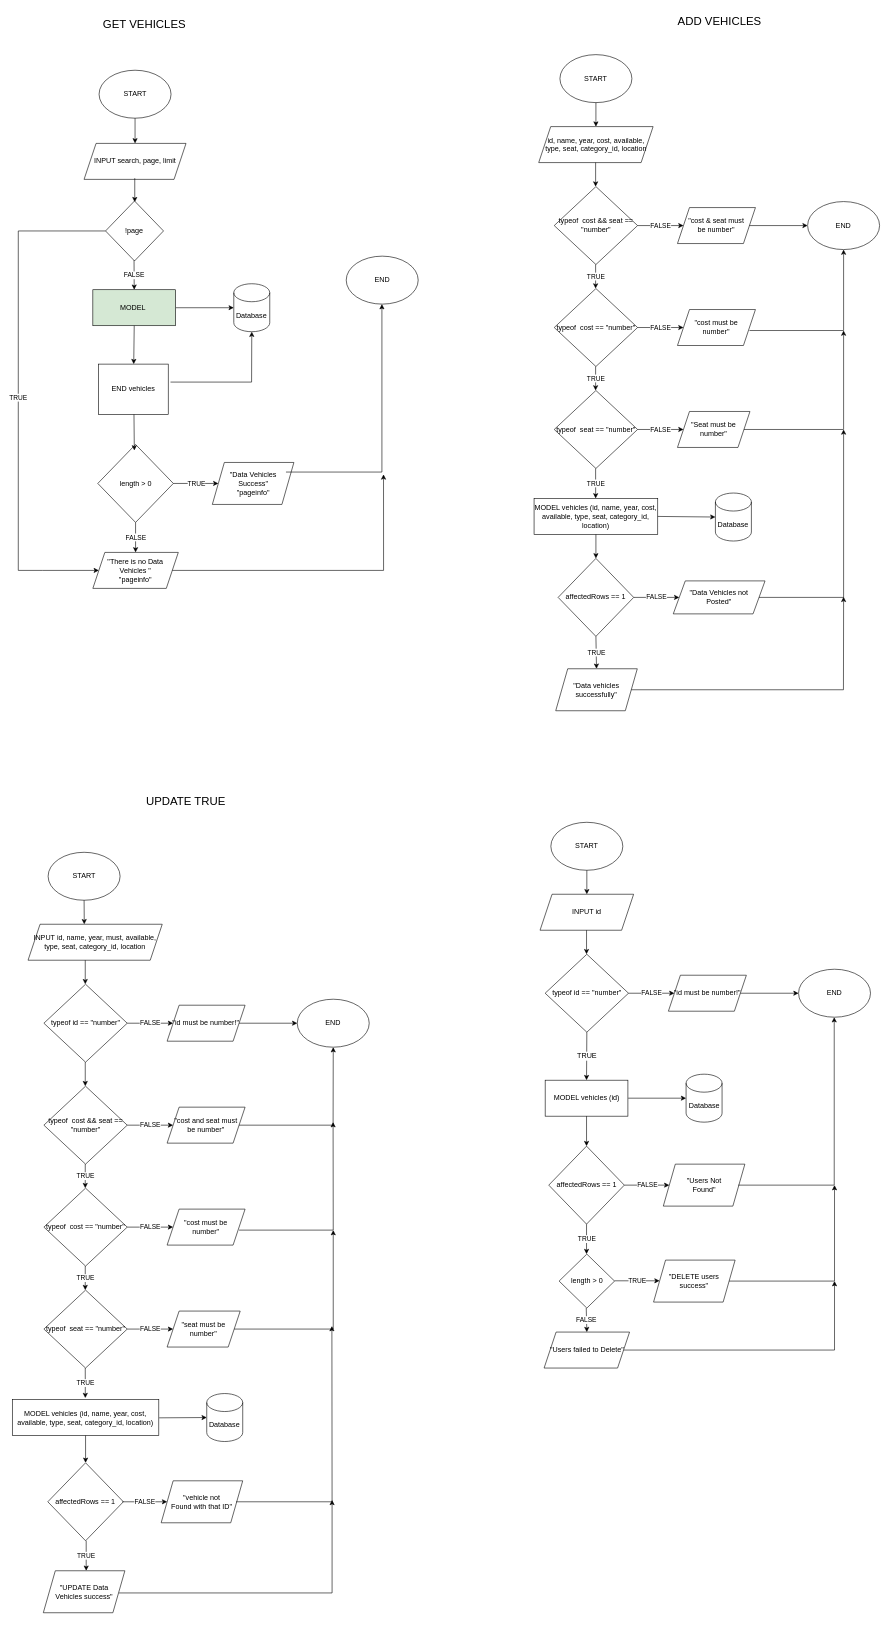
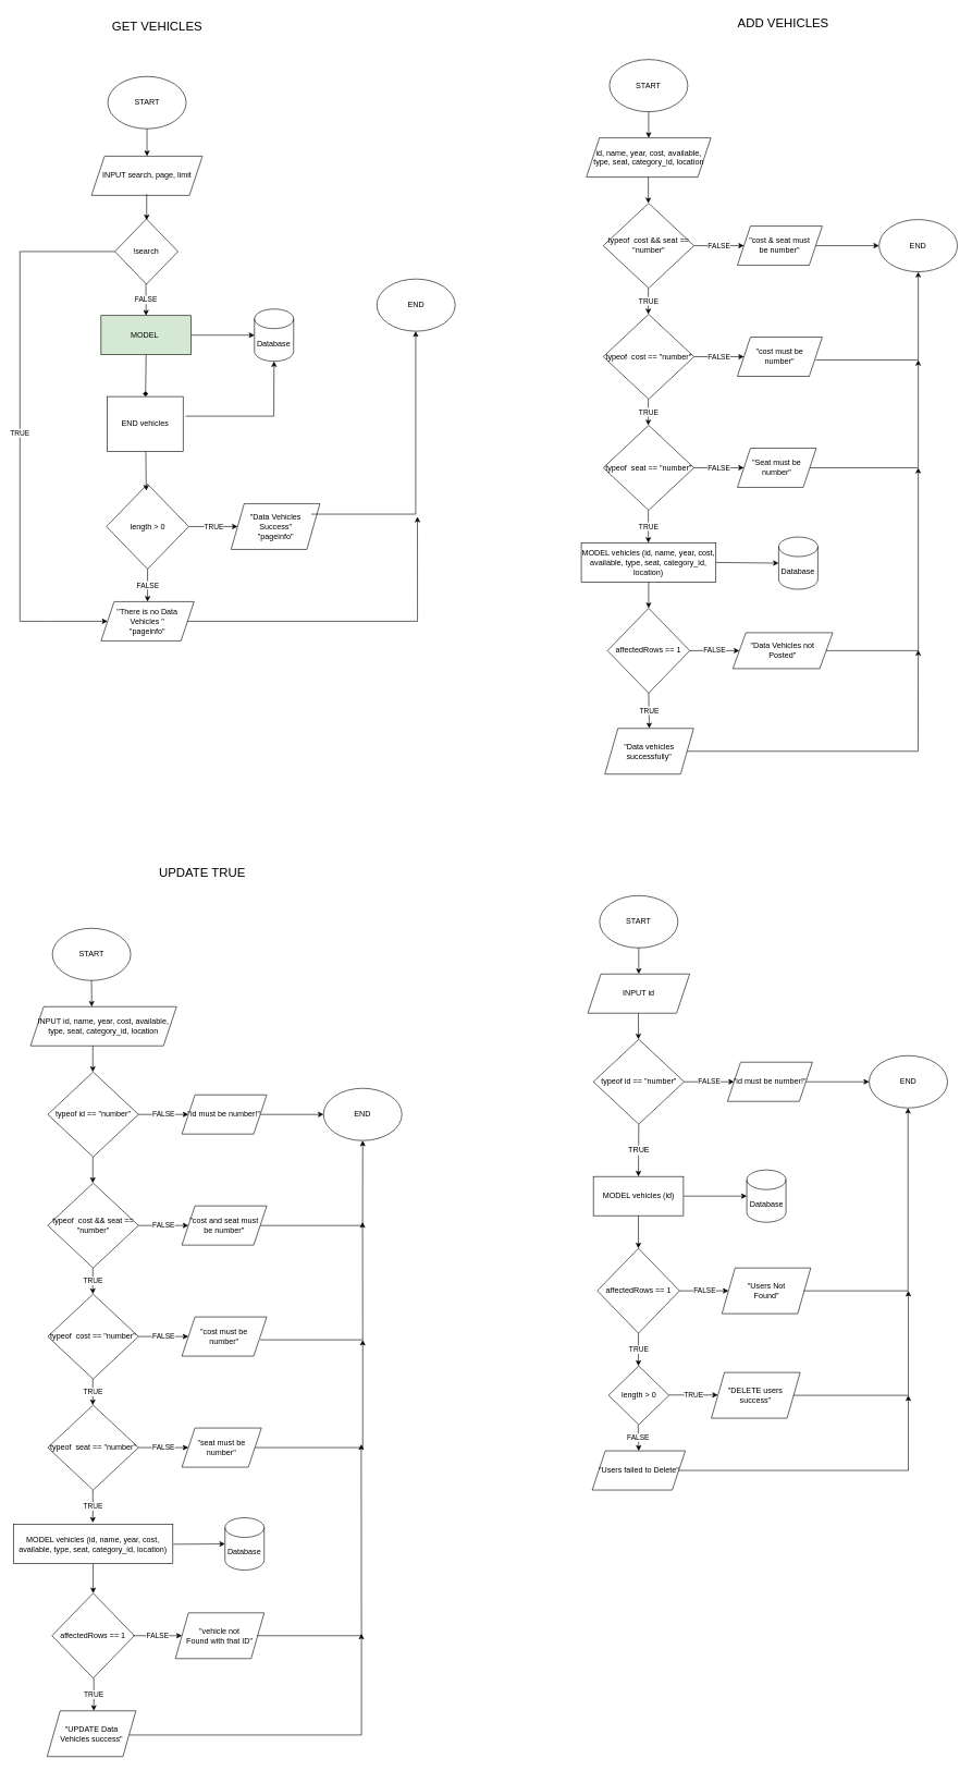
- <mxCell id="101" value="!page" style="rhombus;whiteSpace=wrap;html=1;" parent="1" vertex="1"><mxGeometry x="175.47" y="334" width="96.69" height="100" as="geometry" /></mxCell>
+ <mxCell id="101" value="!search" style="rhombus;whiteSpace=wrap;html=1;" parent="1" vertex="1"><mxGeometry x="175.47" y="334" width="96.69" height="100" as="geometry" /></mxCell>
- <mxCell id="87" value="" style="endArrow=classic;html=1;rounded=0;exitX=0.5;exitY=1;exitDx=0;exitDy=0;" parent="1" source="83" target="98" edge="1"><mxGeometry width="50" height="50" relative="1" as="geometry"><mxPoint x="219.31" y="542" as="sourcePoint" /><mxPoint x="223.69" y="596" as="targetPoint" /></mxGeometry></mxCell>
+ <mxCell id="87" value="" style="endArrow=diamond;html=1;rounded=0;exitX=0.5;exitY=1;exitDx=0;exitDy=0;" parent="1" source="83" target="98" edge="1"><mxGeometry width="50" height="50" relative="1" as="geometry"><mxPoint x="219.31" y="542" as="sourcePoint" /><mxPoint x="223.69" y="596" as="targetPoint" /></mxGeometry></mxCell>
- <mxCell id="34" value="INPUT id, name, year, must, available, type, seat, category_id, location" style="shape=parallelogram;perimeter=parallelogramPerimeter;whiteSpace=wrap;html=1;fixedSize=1;" parent="1" vertex="1"><mxGeometry x="46.28" y="1540" width="223.72" height="60" as="geometry" /></mxCell>
+ <mxCell id="34" value="INPUT id, name, year, cost, available, type, seat, category_id, location" style="shape=parallelogram;perimeter=parallelogramPerimeter;whiteSpace=wrap;html=1;fixedSize=1;" parent="1" vertex="1"><mxGeometry x="46.28" y="1540" width="223.72" height="60" as="geometry" /></mxCell>
